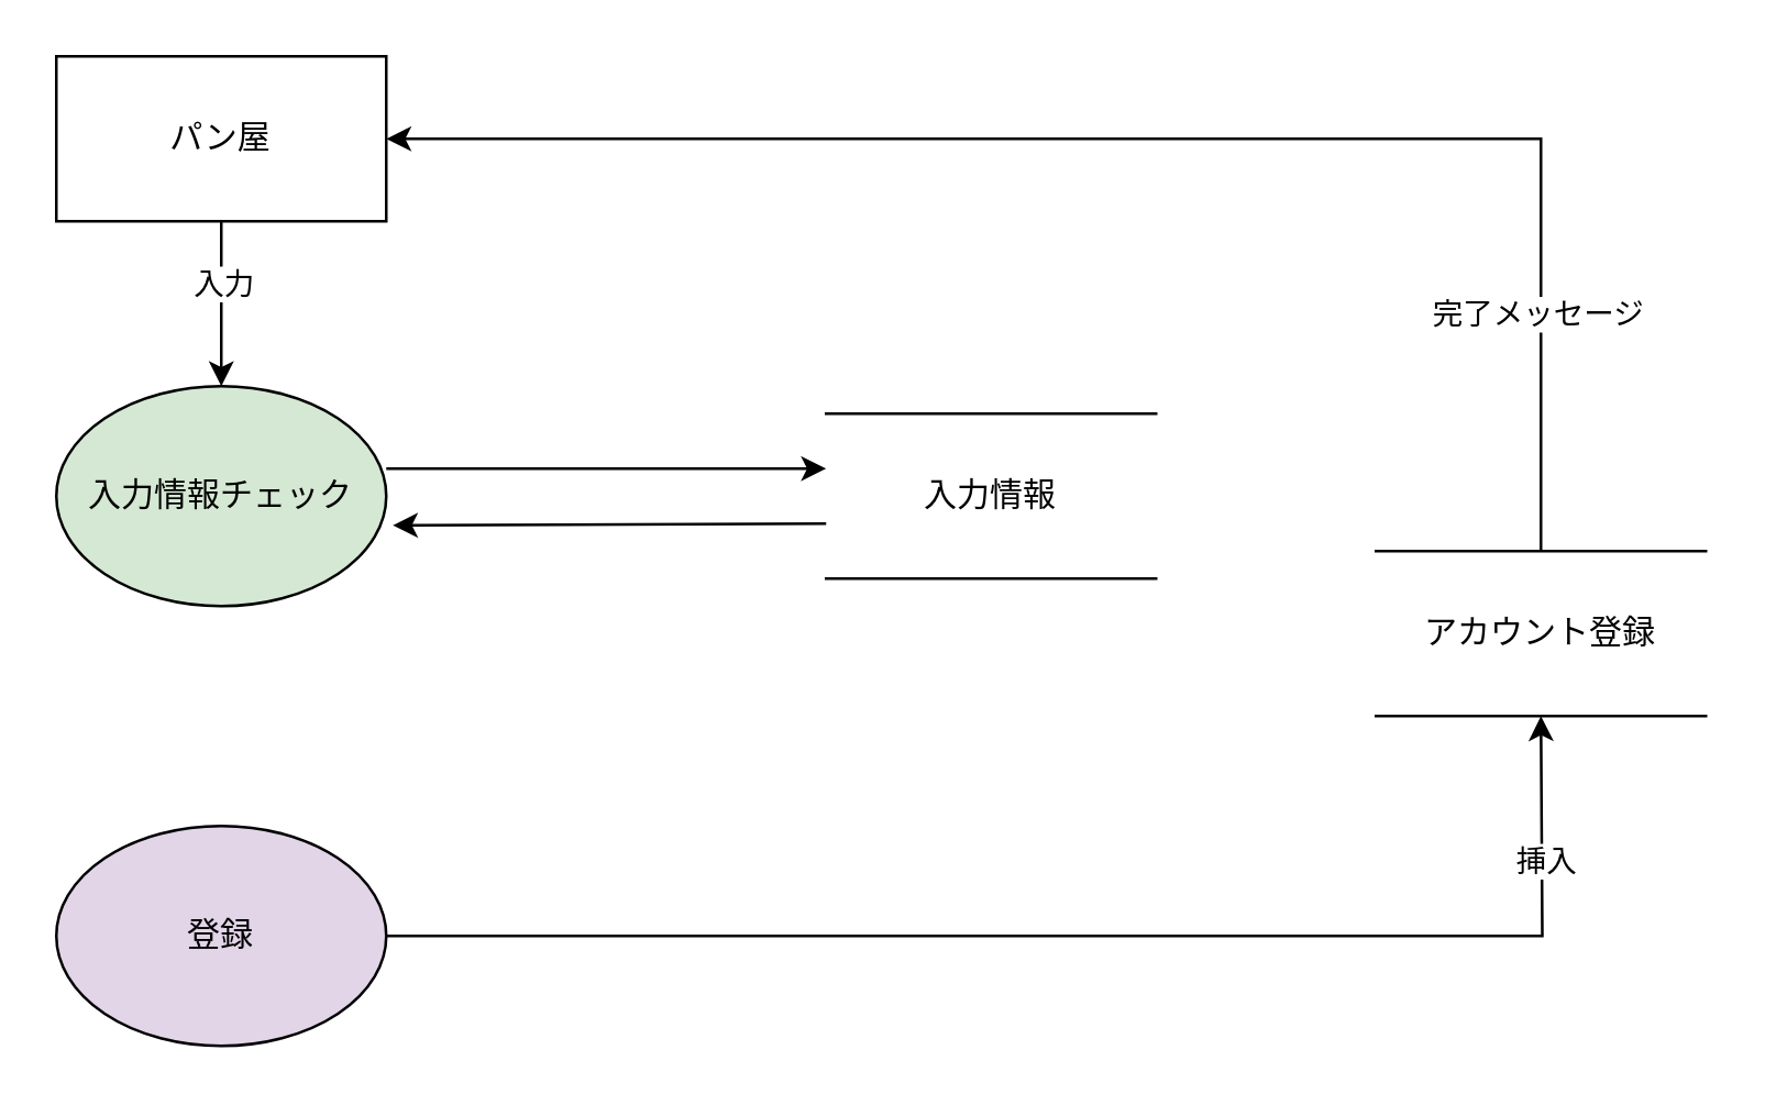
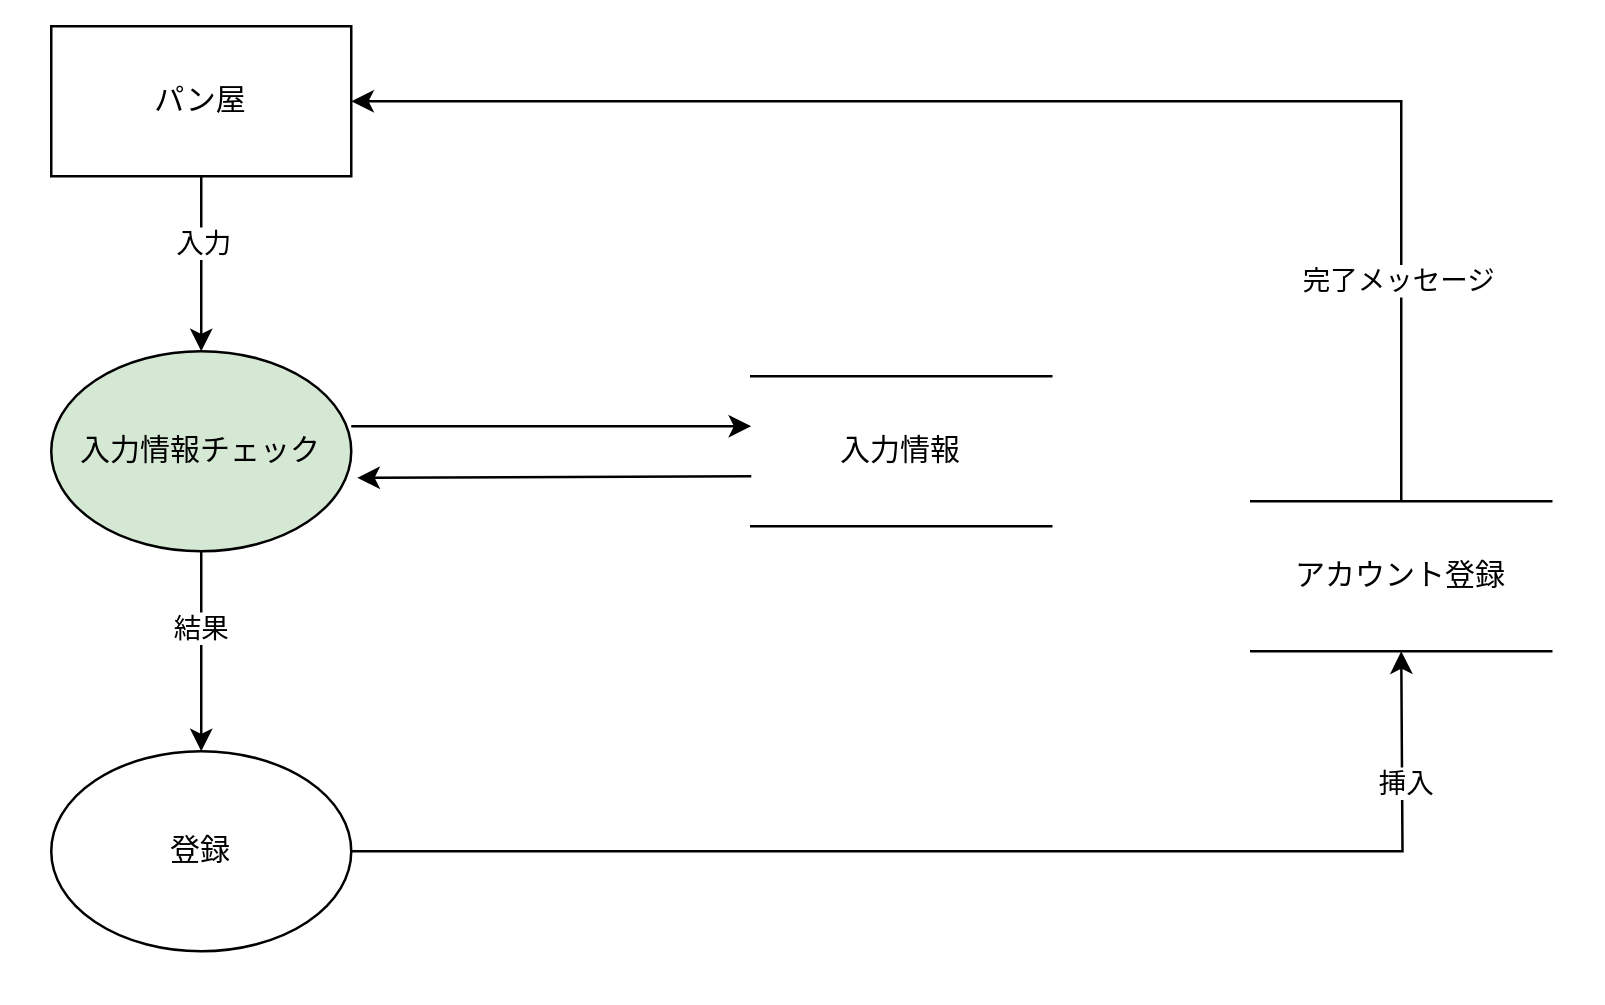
- <mxCell id="6" value="パン屋" style="rounded=0;whiteSpace=wrap;html=1;" parent="1" vertex="1"><mxGeometry x="20" y="20" width="120" height="60" as="geometry" /></mxCell>
+ <mxCell id="6" value="パン屋" style="rounded=0;whiteSpace=wrap;html=1;" parent="1" vertex="1"><mxGeometry x="20" y="10" width="120" height="60" as="geometry" /></mxCell>
+ <mxCell id="7" style="edgeStyle=orthogonalEdgeStyle;rounded=0;orthogonalLoop=1;jettySize=auto;html=1;exitX=0.5;exitY=1;exitDx=0;exitDy=0;entryX=0.5;entryY=0;entryDx=0;entryDy=0;" parent="1" source="9" target="12" edge="1"><mxGeometry relative="1" as="geometry" /></mxCell>
+ <mxCell id="8" value="結果" style="edgeLabel;html=1;align=center;verticalAlign=middle;resizable=0;points=[];" parent="7" vertex="1" connectable="0"><mxGeometry x="-0.251" y="-1" relative="1" as="geometry"><mxPoint as="offset" /></mxGeometry></mxCell>
- <mxCell id="12" value="登録" style="ellipse;whiteSpace=wrap;html=1;fillColor=#e1d5e7;" parent="1" vertex="1"><mxGeometry x="20" y="300" width="120" height="80" as="geometry" /></mxCell>
+ <mxCell id="12" value="登録" style="ellipse;whiteSpace=wrap;html=1;" parent="1" vertex="1"><mxGeometry x="20" y="300" width="120" height="80" as="geometry" /></mxCell>
